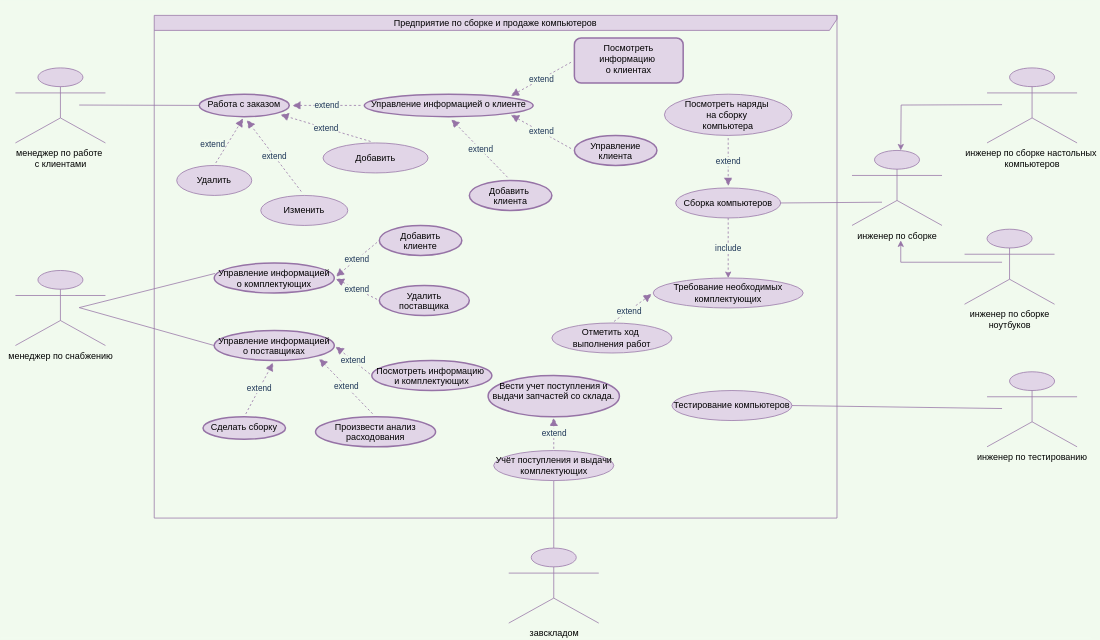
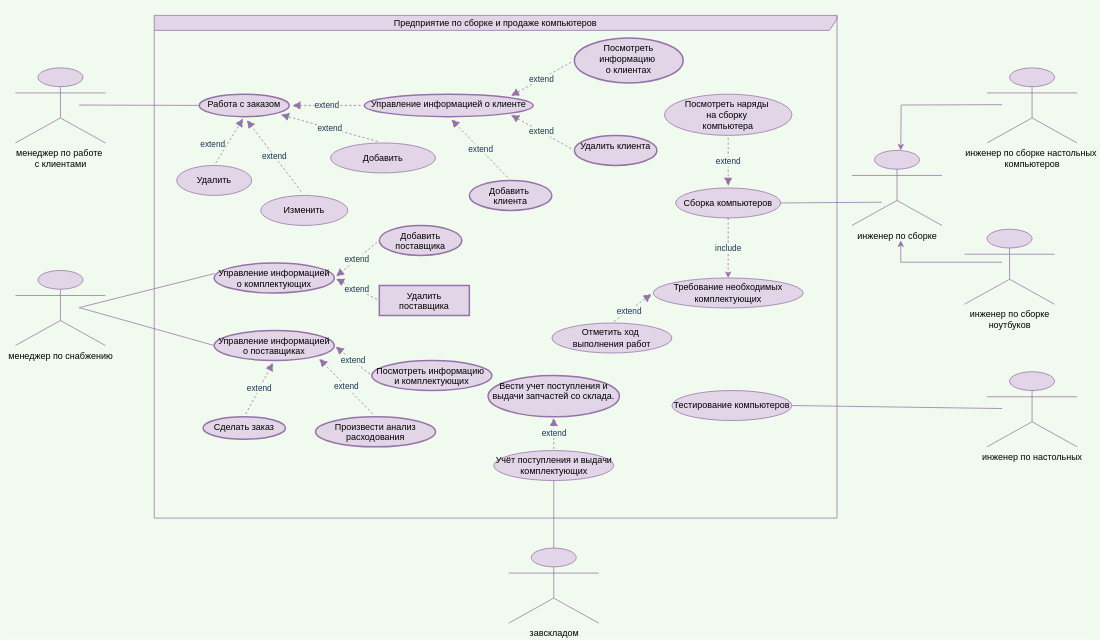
- <mxCell id="43" value="Посмотреть&lt;br&gt;информацию&amp;nbsp;&lt;br&gt;о клиентах" style="whiteSpace=wrap;html=1;verticalAlign=top;strokeWidth=2;fillColor=#e1d5e7;strokeColor=#9673a6;rounded=1;" parent="1" vertex="1"><mxGeometry x="765" y="50" width="145" height="60" as="geometry" /></mxCell>
+ <mxCell id="43" value="Посмотреть&lt;br&gt;информацию&amp;nbsp;&lt;br&gt;о клиентах" style="ellipse;whiteSpace=wrap;html=1;verticalAlign=top;strokeWidth=2;fillColor=#e1d5e7;strokeColor=#9673a6;rounded=0;" parent="1" vertex="1"><mxGeometry x="765" y="50" width="145" height="60" as="geometry" /></mxCell>
- <mxCell id="42" value="Управление клиента" style="ellipse;whiteSpace=wrap;html=1;verticalAlign=top;strokeWidth=2;fillColor=#e1d5e7;strokeColor=#9673a6;rounded=0;" parent="1" vertex="1"><mxGeometry x="765" y="180" width="110" height="40" as="geometry" /></mxCell>
+ <mxCell id="42" value="Удалить клиента" style="ellipse;whiteSpace=wrap;html=1;verticalAlign=top;strokeWidth=2;fillColor=#e1d5e7;strokeColor=#9673a6;rounded=0;" parent="1" vertex="1"><mxGeometry x="765" y="180" width="110" height="40" as="geometry" /></mxCell>
- <mxCell id="20" value="Добавить" style="ellipse;whiteSpace=wrap;html=1;fillColor=#e1d5e7;strokeColor=#9673a6;rounded=0;" parent="1" vertex="1"><mxGeometry x="430" y="190" width="140" height="40" as="geometry" /></mxCell>
+ <mxCell id="20" value="Добавить" style="ellipse;whiteSpace=wrap;html=1;fillColor=#e1d5e7;strokeColor=#9673a6;rounded=0;" parent="1" vertex="1"><mxGeometry x="440" y="190" width="140" height="40" as="geometry" /></mxCell>
- <mxCell id="26" value="Добавить &lt;br&gt;клиенте" style="ellipse;whiteSpace=wrap;html=1;verticalAlign=top;strokeWidth=2;fillColor=#e1d5e7;strokeColor=#9673a6;rounded=0;" parent="1" vertex="1"><mxGeometry x="505" y="300" width="110" height="40" as="geometry" /></mxCell>
+ <mxCell id="26" value="Добавить &lt;br&gt;поставщика" style="ellipse;whiteSpace=wrap;html=1;verticalAlign=top;strokeWidth=2;fillColor=#e1d5e7;strokeColor=#9673a6;rounded=0;" parent="1" vertex="1"><mxGeometry x="505" y="300" width="110" height="40" as="geometry" /></mxCell>
- <mxCell id="27" value="Удалить&lt;br&gt;поставщика" style="ellipse;whiteSpace=wrap;html=1;verticalAlign=top;strokeWidth=2;fillColor=#e1d5e7;strokeColor=#9673a6;rounded=0;" parent="1" vertex="1"><mxGeometry x="505" y="380" width="120" height="40" as="geometry" /></mxCell>
+ <mxCell id="27" value="Удалить&lt;br&gt;поставщика" style="whiteSpace=wrap;html=1;verticalAlign=top;strokeWidth=2;fillColor=#e1d5e7;strokeColor=#9673a6;rounded=0;" parent="1" vertex="1"><mxGeometry x="505" y="380" width="120" height="40" as="geometry" /></mxCell>
- <mxCell id="30" value="Сделать сборку" style="ellipse;whiteSpace=wrap;html=1;verticalAlign=top;strokeWidth=2;fillColor=#e1d5e7;strokeColor=#9673a6;rounded=0;" parent="1" vertex="1"><mxGeometry x="270" y="555" width="110" height="30" as="geometry" /></mxCell>
+ <mxCell id="30" value="Сделать заказ" style="ellipse;whiteSpace=wrap;html=1;verticalAlign=top;strokeWidth=2;fillColor=#e1d5e7;strokeColor=#9673a6;rounded=0;" parent="1" vertex="1"><mxGeometry x="270" y="555" width="110" height="30" as="geometry" /></mxCell>
- <mxCell id="53" value="инженер по тестированию" style="shape=umlActor;verticalLabelPosition=bottom;verticalAlign=top;html=1;outlineConnect=0;fillColor=#e1d5e7;strokeColor=#9673a6;" vertex="1" parent="1"><mxGeometry x="1315" y="495" width="120" height="100" as="geometry" /></mxCell>
+ <mxCell id="53" value="инженер по настольных" style="shape=umlActor;verticalLabelPosition=bottom;verticalAlign=top;html=1;outlineConnect=0;fillColor=#e1d5e7;strokeColor=#9673a6;" vertex="1" parent="1"><mxGeometry x="1315" y="495" width="120" height="100" as="geometry" /></mxCell>
